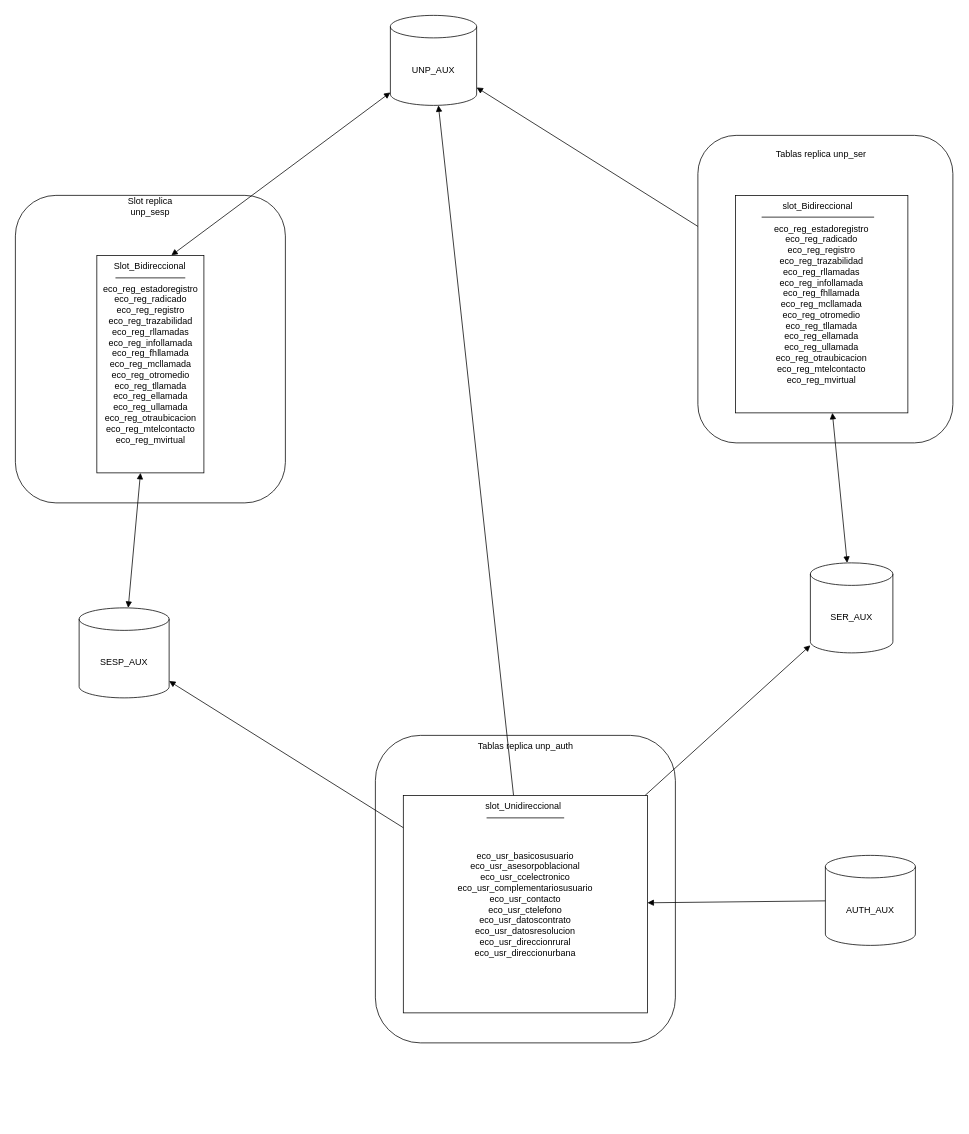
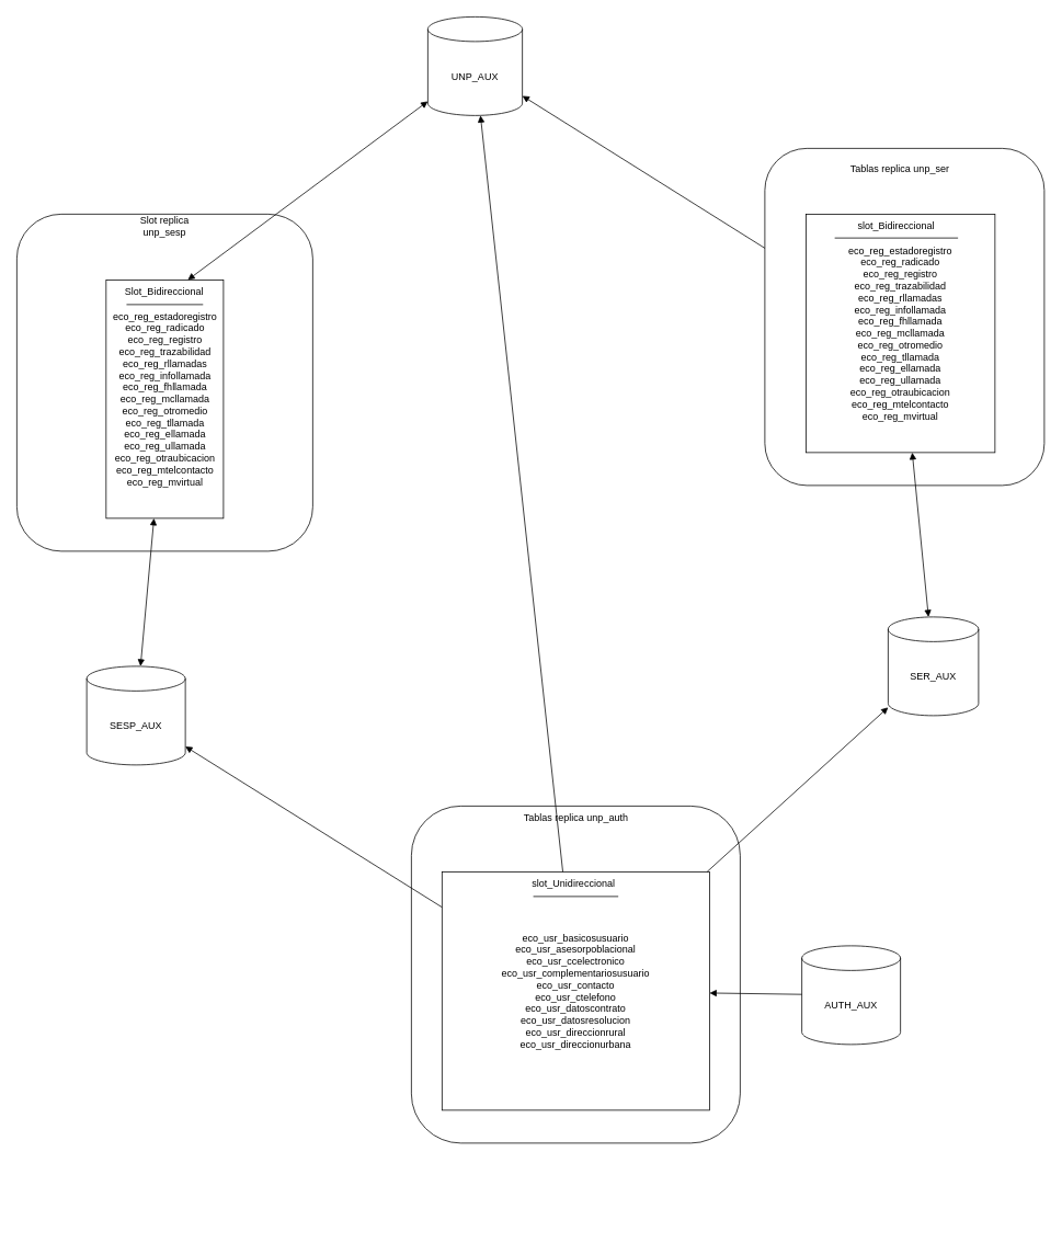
- <mxCell id="17" value="AUTH_AUX" style="shape=cylinder3;whiteSpace=wrap;html=1;boundedLbl=1;backgroundOutline=1;size=15;" parent="1" vertex="1"><mxGeometry x="1100" y="1140" width="120" height="120" as="geometry" /></mxCell>
+ <mxCell id="17" value="AUTH_AUX" style="shape=cylinder3;whiteSpace=wrap;html=1;boundedLbl=1;backgroundOutline=1;size=15;" parent="1" vertex="1"><mxGeometry x="975" y="1150" width="120" height="120" as="geometry" /></mxCell>
